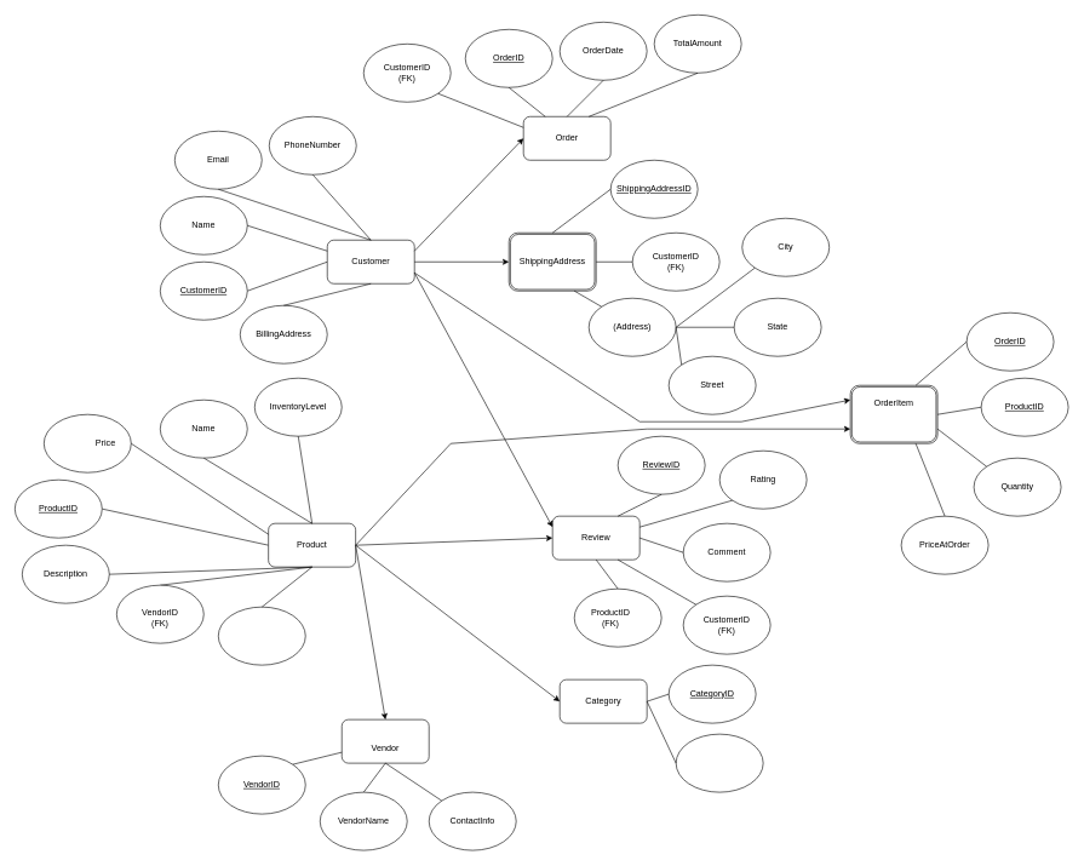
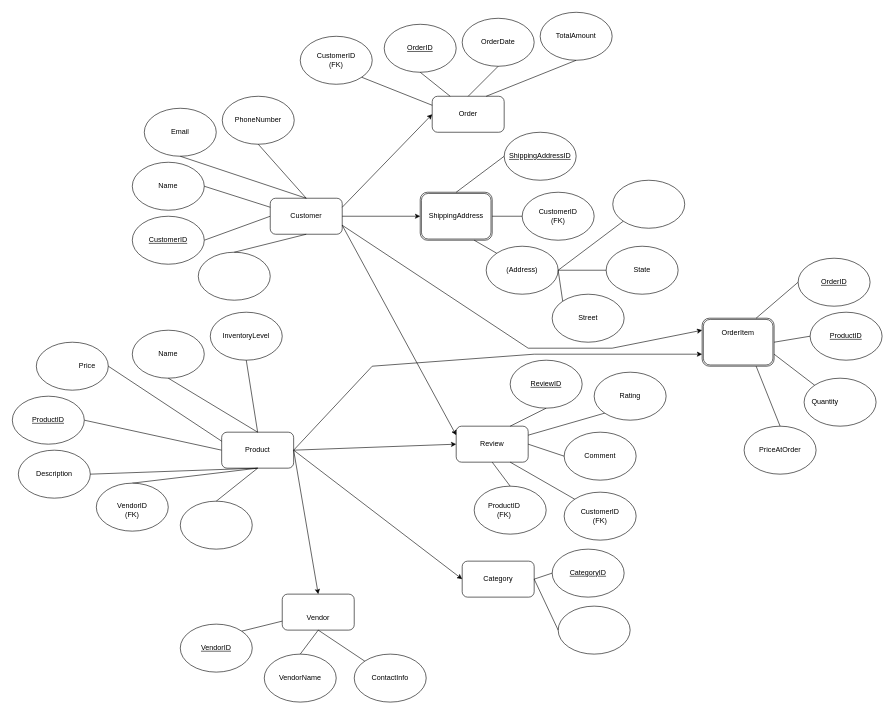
- <mxCell id="63" value="City" style="text;html=1;align=center;verticalAlign=middle;whiteSpace=wrap;rounded=0;" vertex="1" parent="61"><mxGeometry x="30" y="25" width="60" height="30" as="geometry" /></mxCell>
- <mxCell id="17" value="BillingAddress" style="text;html=1;align=center;verticalAlign=middle;whiteSpace=wrap;rounded=0;" vertex="1" parent="15"><mxGeometry x="30" y="25" width="60" height="30" as="geometry" /></mxCell>
- <mxCell id="166" value="Quantity" style="text;html=1;align=center;verticalAlign=middle;whiteSpace=wrap;rounded=0;" vertex="1" parent="164"><mxGeometry x="30" y="25" width="60" height="30" as="geometry" /></mxCell>
+ <mxCell id="166" value="Quantity" style="text;html=1;align=center;verticalAlign=middle;whiteSpace=wrap;rounded=0;" vertex="1" parent="164"><mxGeometry x="5" y="25" width="60" height="30" as="geometry" /></mxCell>
